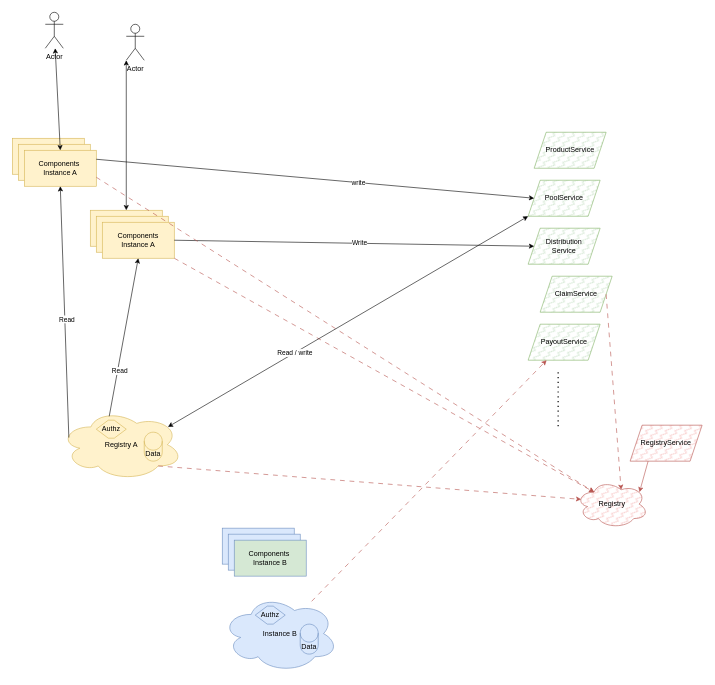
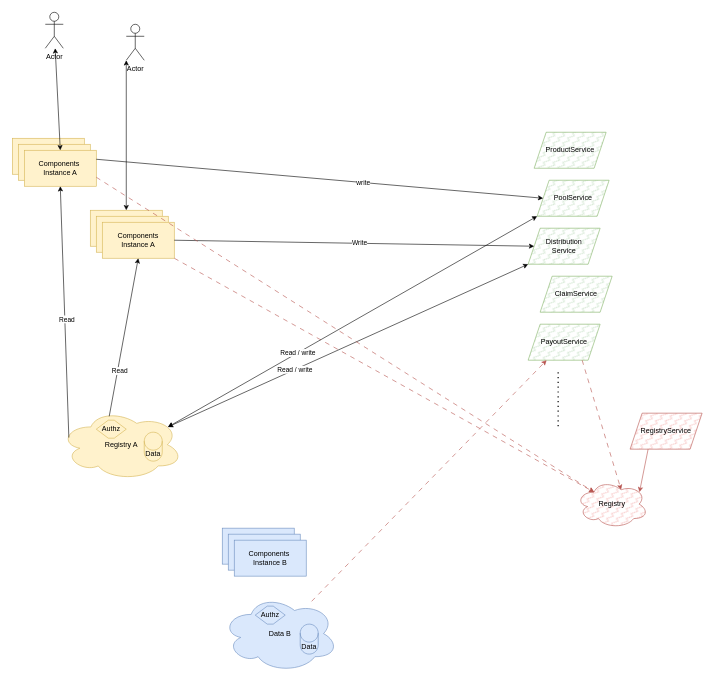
- <mxCell id="5" value="PoolService" style="shape=parallelogram;perimeter=parallelogramPerimeter;whiteSpace=wrap;html=1;fixedSize=1;fillColor=#d5e8d4;strokeColor=#82b366;gradientColor=none;fillStyle=zigzag-line;" vertex="1" parent="1"><mxGeometry x="880" y="300" width="120" height="60" as="geometry" /></mxCell>
+ <mxCell id="5" value="PoolService" style="shape=parallelogram;perimeter=parallelogramPerimeter;whiteSpace=wrap;html=1;fixedSize=1;fillColor=#d5e8d4;strokeColor=#82b366;gradientColor=none;fillStyle=zigzag-line;" vertex="1" parent="1"><mxGeometry x="895" y="300" width="120" height="60" as="geometry" /></mxCell>
+ <mxCell id="22" value="" style="endArrow=classic;startArrow=classic;html=1;rounded=0;entryX=0;entryY=1;entryDx=0;entryDy=0;exitX=0.88;exitY=0.25;exitDx=0;exitDy=0;exitPerimeter=0;" edge="1" parent="1" source="2" target="6"><mxGeometry width="50" height="50" relative="1" as="geometry"><mxPoint x="710" y="710" as="sourcePoint" /><mxPoint x="760" y="660" as="targetPoint" /></mxGeometry></mxCell>
+ <mxCell id="23" value="Read / write" style="edgeLabel;html=1;align=center;verticalAlign=middle;resizable=0;points=[];" vertex="1" connectable="0" parent="22"><mxGeometry x="-0.296" relative="1" as="geometry"><mxPoint as="offset" /></mxGeometry></mxCell>
- <mxCell id="29" value="" style="endArrow=classic;html=1;rounded=0;fillColor=#f8cecc;strokeColor=#b85450;dashed=1;dashPattern=8 8;entryX=0.625;entryY=0.2;entryDx=0;entryDy=0;entryPerimeter=0;exitX=1;exitY=0.5;exitDx=0;exitDy=0;" edge="1" parent="1" source="7" target="24"><mxGeometry width="50" height="50" relative="1" as="geometry"><mxPoint x="980" y="610" as="sourcePoint" /><mxPoint x="1128" y="848" as="targetPoint" /></mxGeometry></mxCell>
+ <mxCell id="28" value="" style="endArrow=classic;html=1;rounded=0;fillColor=#f8cecc;strokeColor=#b85450;dashed=1;dashPattern=8 8;exitX=0.75;exitY=1;exitDx=0;exitDy=0;entryX=0.625;entryY=0.2;entryDx=0;entryDy=0;entryPerimeter=0;" edge="1" parent="1" source="16" target="24"><mxGeometry width="50" height="50" relative="1" as="geometry"><mxPoint x="430" y="395" as="sourcePoint" /><mxPoint x="998" y="820" as="targetPoint" /></mxGeometry></mxCell>
- <mxCell id="38" value="RegistryService" style="shape=parallelogram;perimeter=parallelogramPerimeter;whiteSpace=wrap;html=1;fixedSize=1;fillColor=#f8cecc;strokeColor=#b85450;fillStyle=zigzag-line;" vertex="1" parent="1"><mxGeometry x="1050" y="708.33" width="120" height="60" as="geometry" /></mxCell>
+ <mxCell id="38" value="RegistryService" style="shape=parallelogram;perimeter=parallelogramPerimeter;whiteSpace=wrap;html=1;fixedSize=1;fillColor=#f8cecc;strokeColor=#b85450;fillStyle=zigzag-line;" vertex="1" parent="1"><mxGeometry x="1050" y="688.33" width="120" height="60" as="geometry" /></mxCell>
- <mxCell id="26" value="" style="endArrow=classic;html=1;rounded=0;fillColor=#f8cecc;strokeColor=#b85450;dashed=1;dashPattern=8 8;exitX=0.8;exitY=0.8;exitDx=0;exitDy=0;exitPerimeter=0;entryX=0.07;entryY=0.4;entryDx=0;entryDy=0;entryPerimeter=0;" edge="1" parent="1" source="2" target="24"><mxGeometry width="50" height="50" relative="1" as="geometry"><mxPoint x="674" y="597" as="sourcePoint" /><mxPoint x="1096" y="853" as="targetPoint" /></mxGeometry></mxCell>
- <mxCell id="12" value="Components&amp;nbsp;&lt;div&gt;Instance B&lt;/div&gt;" style="rounded=0;whiteSpace=wrap;html=1;fillColor=#d5e8d4;strokeColor=#6c8ebf;" vertex="1" parent="1"><mxGeometry x="390" y="900" width="120" height="60" as="geometry" /></mxCell>
+ <mxCell id="12" value="Components&amp;nbsp;&lt;div&gt;Instance B&lt;/div&gt;" style="rounded=0;whiteSpace=wrap;html=1;fillColor=#dae8fc;strokeColor=#6c8ebf;" vertex="1" parent="1"><mxGeometry x="390" y="900" width="120" height="60" as="geometry" /></mxCell>
- <mxCell id="3" value="Instance B" style="ellipse;shape=cloud;whiteSpace=wrap;html=1;fillColor=#dae8fc;strokeColor=#6c8ebf;" vertex="1" parent="1"><mxGeometry x="370" y="991.67" width="193" height="128.33" as="geometry" /></mxCell>
+ <mxCell id="3" value="Data B" style="ellipse;shape=cloud;whiteSpace=wrap;html=1;fillColor=#dae8fc;strokeColor=#6c8ebf;" vertex="1" parent="1"><mxGeometry x="370" y="991.67" width="193" height="128.33" as="geometry" /></mxCell>
